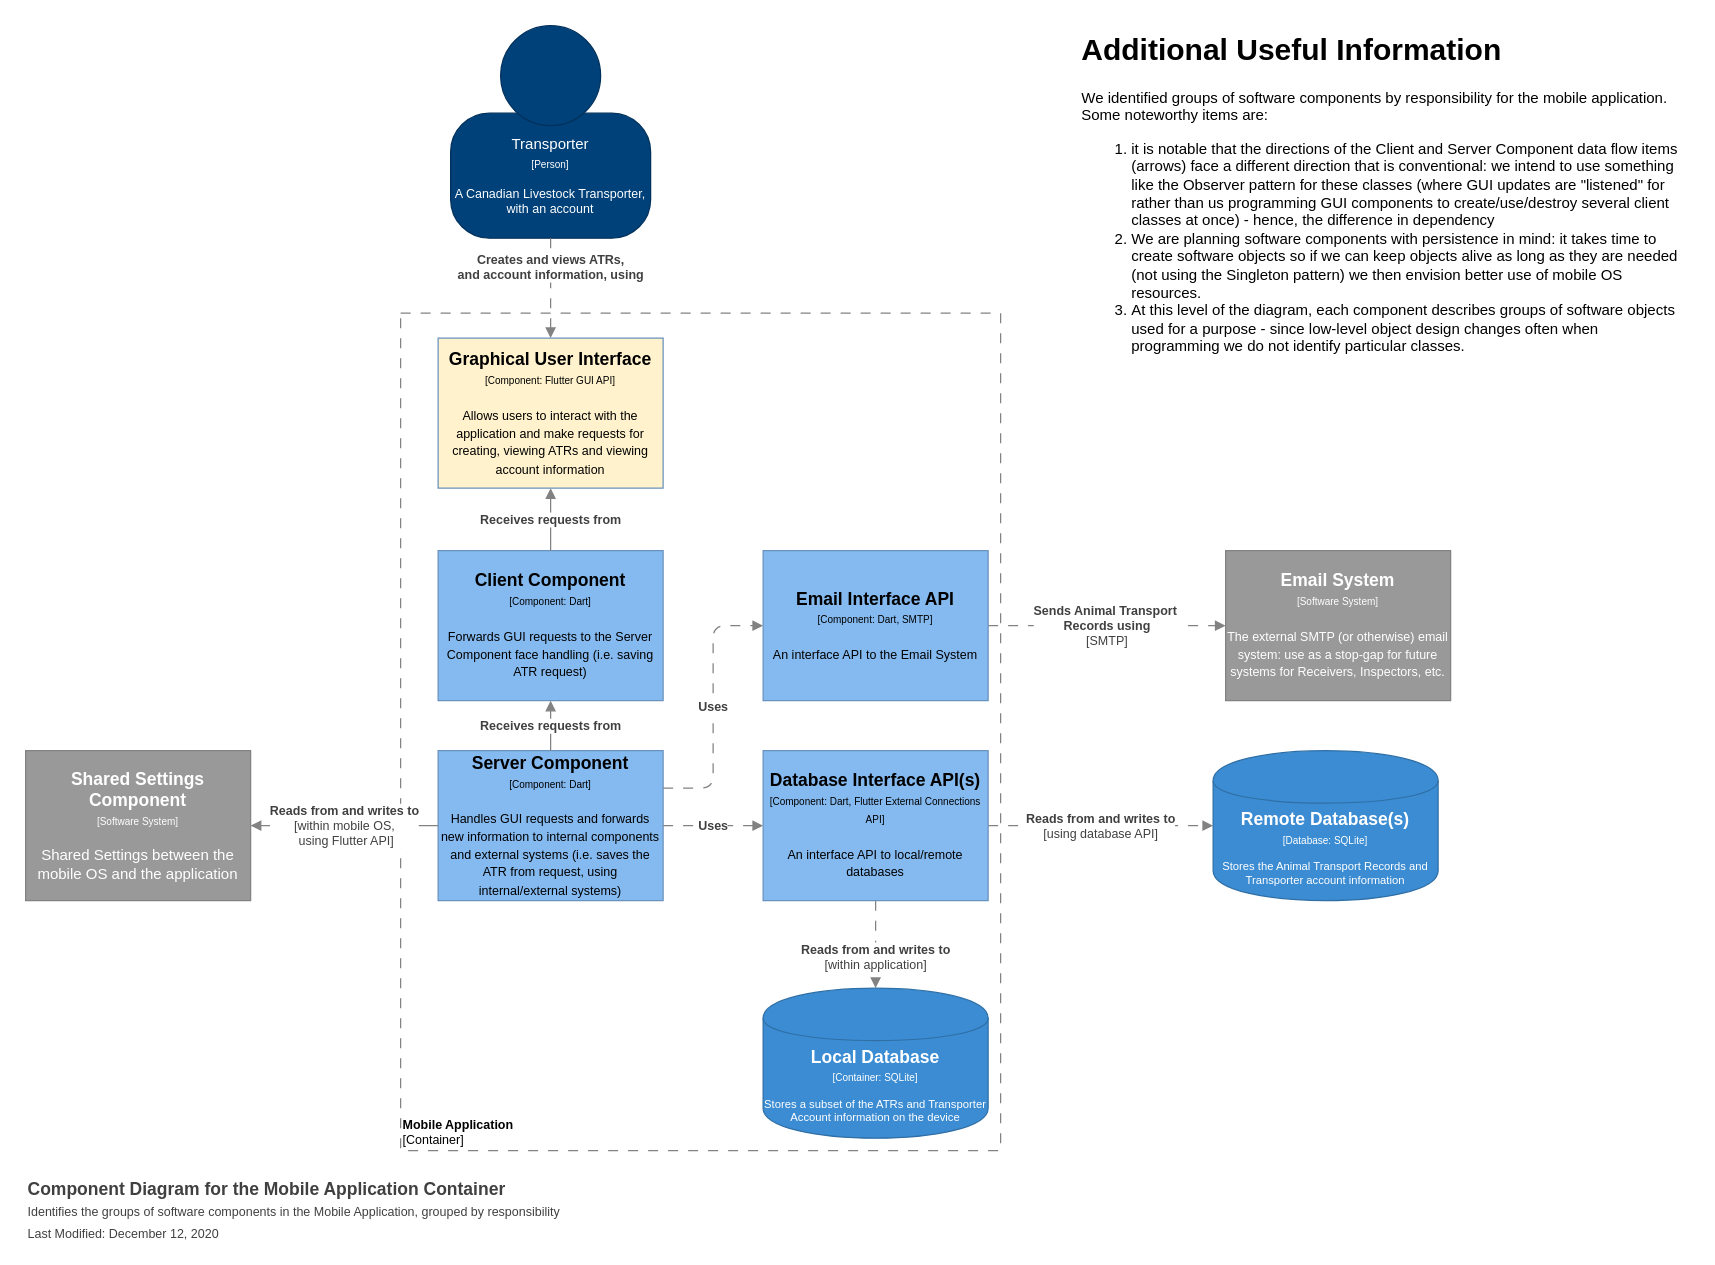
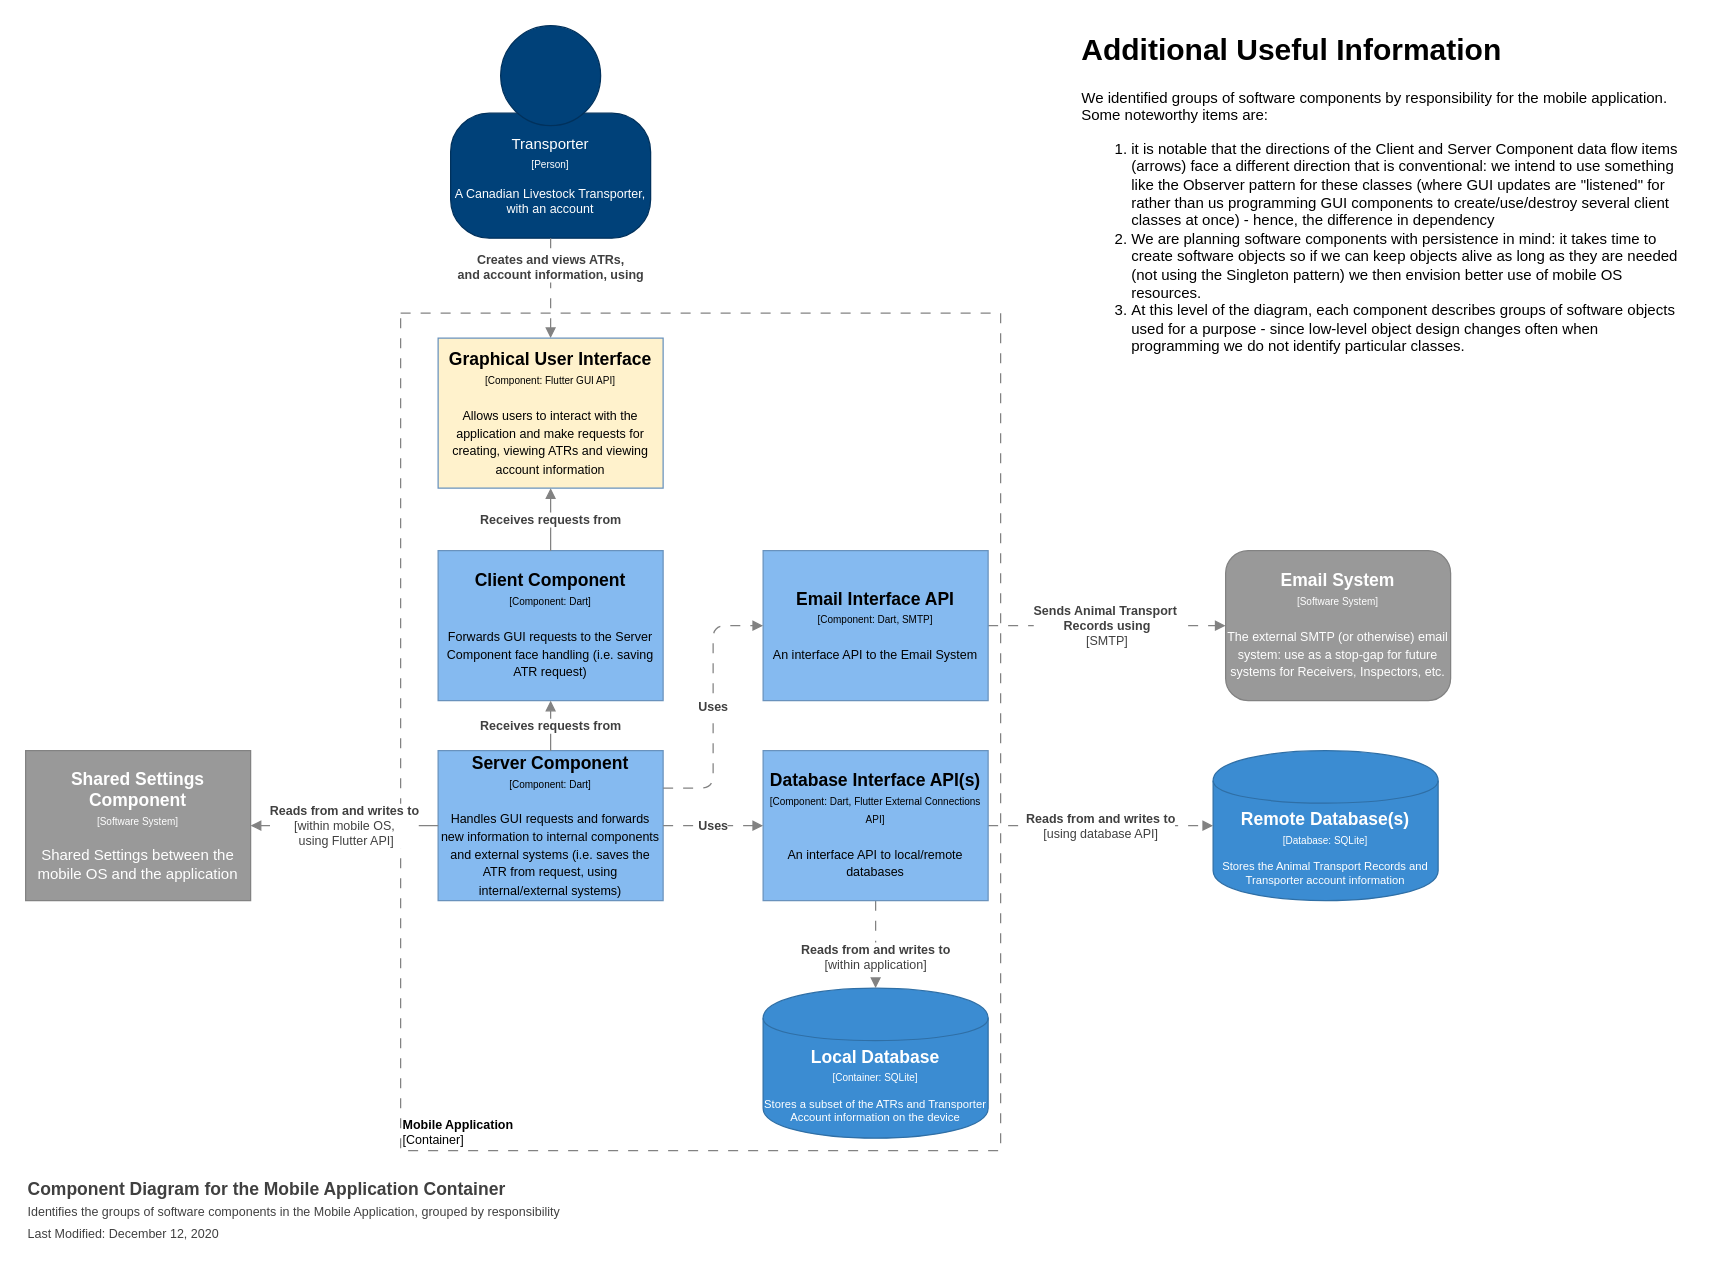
- <mxCell id="8" value="&lt;div&gt;&lt;span style=&quot;font-size: 14px&quot;&gt;&lt;b&gt;Email System&lt;/b&gt;&lt;/span&gt;&lt;/div&gt;&lt;div&gt;&lt;span style=&quot;font-size: 8px&quot;&gt;[Software System&lt;/span&gt;&lt;span style=&quot;font-size: 8px&quot;&gt;]&lt;/span&gt;&lt;br&gt;&lt;/div&gt;&lt;div&gt;&lt;span style=&quot;font-size: 8px&quot;&gt;&lt;br&gt;&lt;/span&gt;&lt;/div&gt;&lt;div&gt;&lt;font size=&quot;1&quot;&gt;The external SMTP (or otherwise) email system: use as a stop-gap for future systems for Receivers, Inspectors, etc.&lt;/font&gt;&lt;/div&gt;" style="rounded=0;whiteSpace=wrap;html=1;fillColor=#999999;fontColor=#FFFFFF;strokeColor=#828282;resizable=0;" parent="1" vertex="1"><mxGeometry x="980" y="440" width="180" height="120" as="geometry" /></mxCell>
+ <mxCell id="8" value="&lt;div&gt;&lt;span style=&quot;font-size: 14px&quot;&gt;&lt;b&gt;Email System&lt;/b&gt;&lt;/span&gt;&lt;/div&gt;&lt;div&gt;&lt;span style=&quot;font-size: 8px&quot;&gt;[Software System&lt;/span&gt;&lt;span style=&quot;font-size: 8px&quot;&gt;]&lt;/span&gt;&lt;br&gt;&lt;/div&gt;&lt;div&gt;&lt;span style=&quot;font-size: 8px&quot;&gt;&lt;br&gt;&lt;/span&gt;&lt;/div&gt;&lt;div&gt;&lt;font size=&quot;1&quot;&gt;The external SMTP (or otherwise) email system: use as a stop-gap for future systems for Receivers, Inspectors, etc.&lt;/font&gt;&lt;/div&gt;" style="whiteSpace=wrap;html=1;fillColor=#999999;fontColor=#FFFFFF;strokeColor=#828282;resizable=0;rounded=1;" parent="1" vertex="1"><mxGeometry x="980" y="440" width="180" height="120" as="geometry" /></mxCell>
